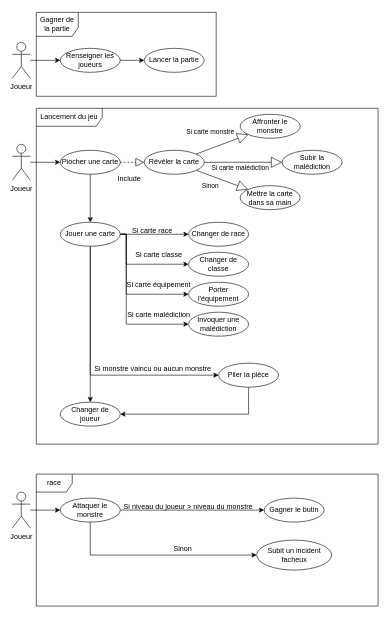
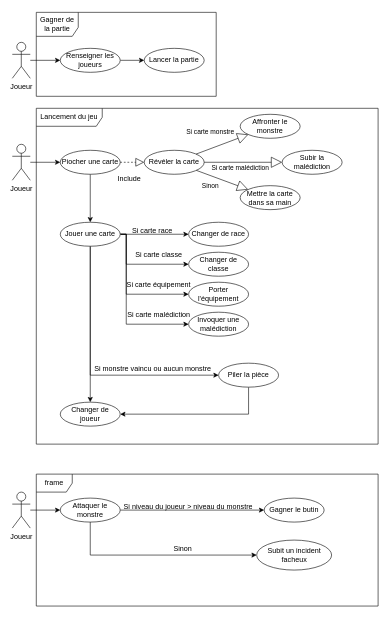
- <mxCell id="50" value="race" style="shape=umlFrame;whiteSpace=wrap;html=1;pointerEvents=0;" vertex="1" parent="1"><mxGeometry x="60" y="790" width="570" height="220" as="geometry" /></mxCell>
+ <mxCell id="50" value="frame" style="shape=umlFrame;whiteSpace=wrap;html=1;pointerEvents=0;" vertex="1" parent="1"><mxGeometry x="60" y="790" width="570" height="220" as="geometry" /></mxCell>
